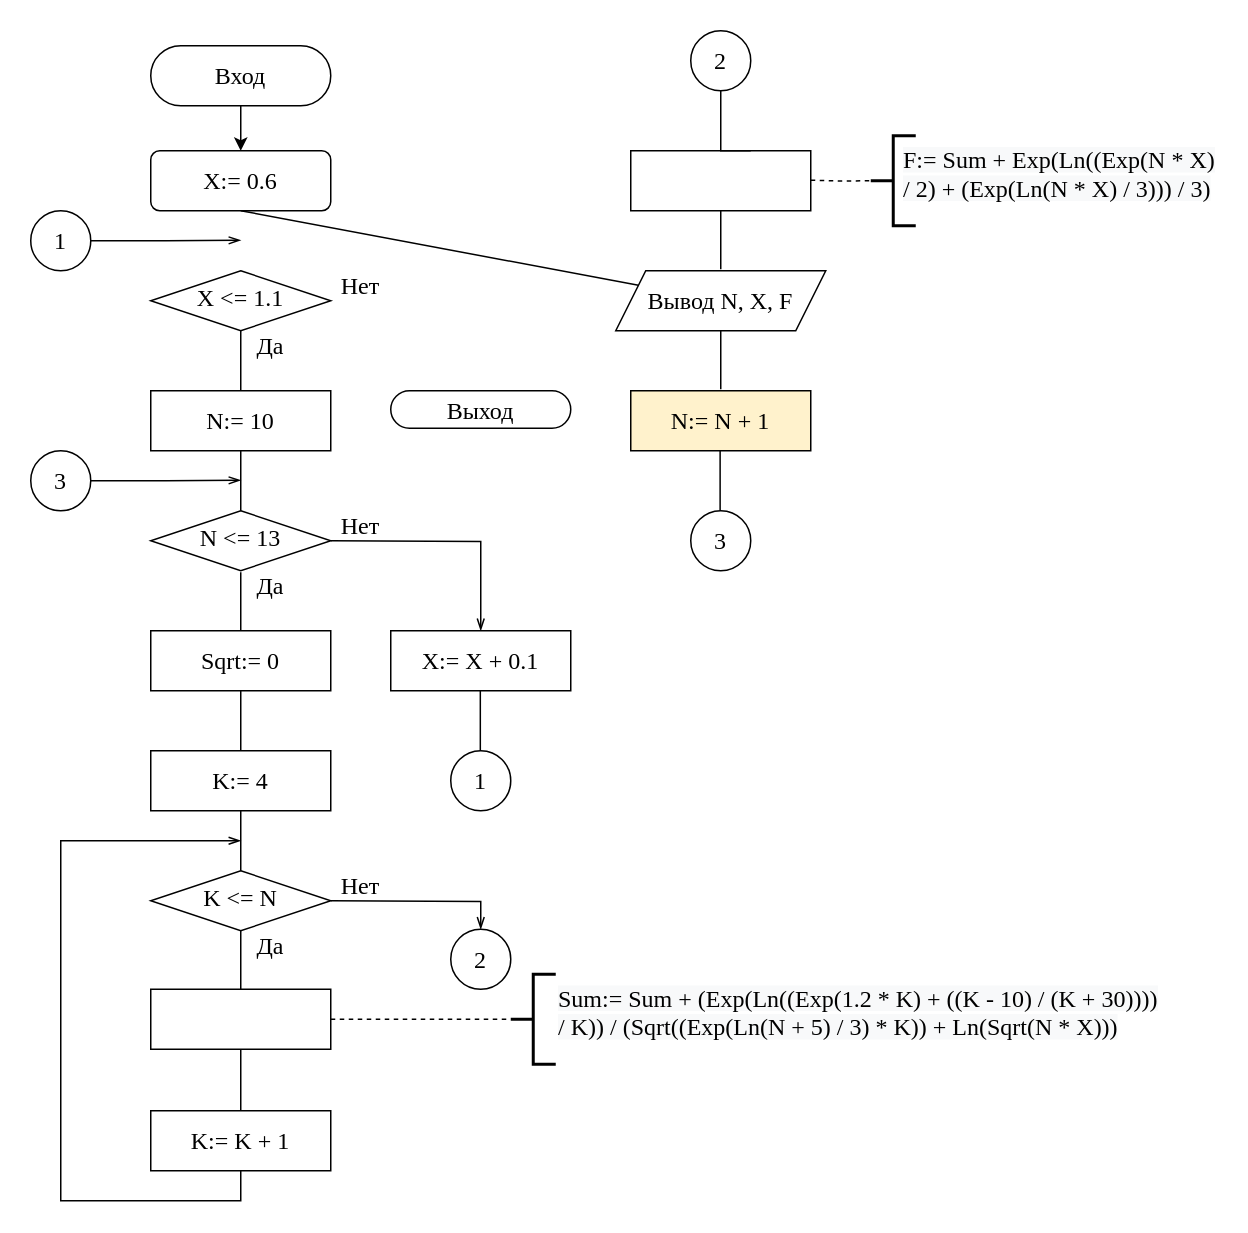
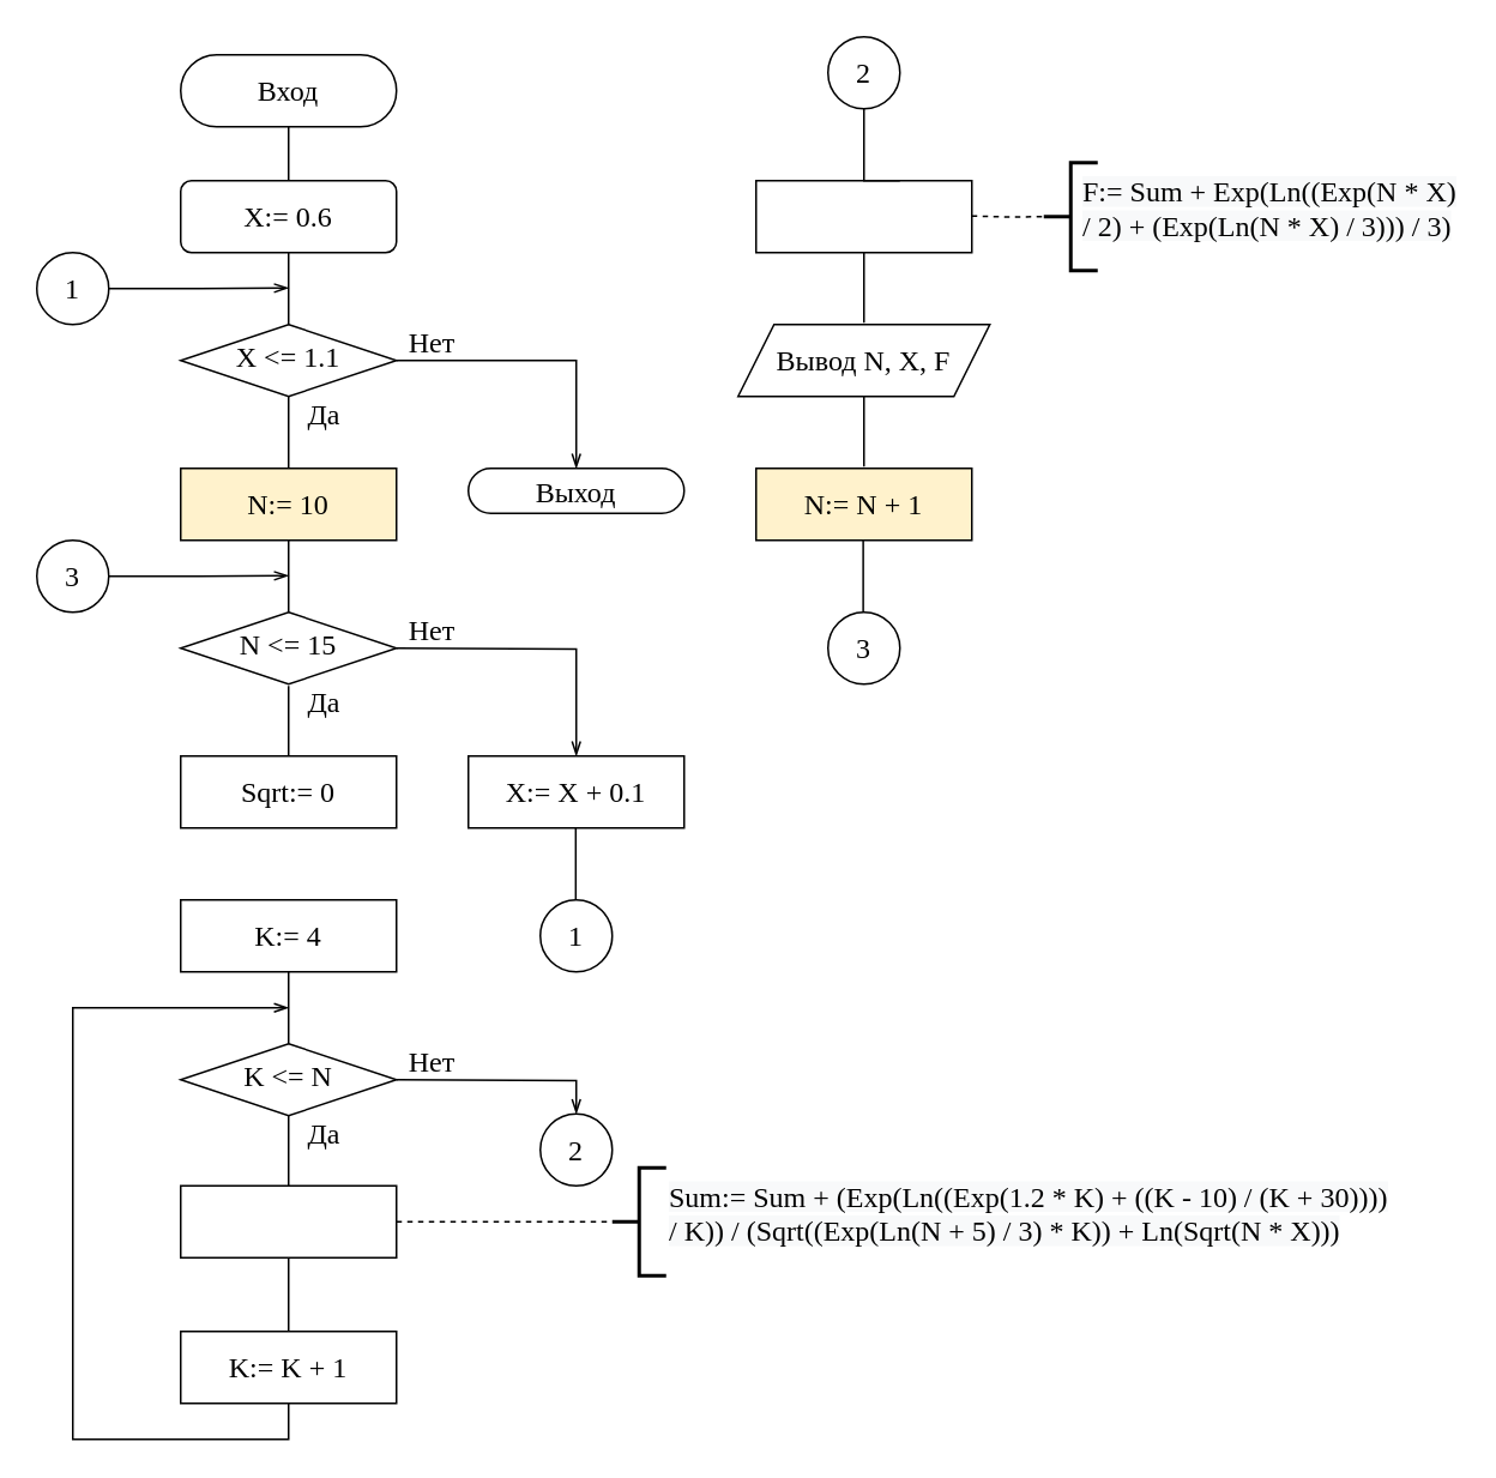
- <mxCell id="8" value="" style="endArrow=classic;html=1;exitX=0.5;exitY=1;exitDx=0;exitDy=0;entryX=0.5;entryY=0;entryDx=0;entryDy=0;fontFamily=Times New Roman;fontSize=16;" edge="1" parent="1" source="2" target="4"><mxGeometry width="50" height="50" relative="1" as="geometry"><mxPoint x="230" y="170" as="sourcePoint" /><mxPoint x="280" y="120" as="targetPoint" /></mxGeometry></mxCell>
+ <mxCell id="8" value="" style="endArrow=none;html=1;exitX=0.5;exitY=1;exitDx=0;exitDy=0;entryX=0.5;entryY=0;entryDx=0;entryDy=0;fontFamily=Times New Roman;fontSize=16;" edge="1" parent="1" source="2" target="4"><mxGeometry width="50" height="50" relative="1" as="geometry"><mxPoint x="230" y="170" as="sourcePoint" /><mxPoint x="280" y="120" as="targetPoint" /></mxGeometry></mxCell>
- <mxCell id="9" value="" style="endArrow=none;html=1;exitX=0.5;exitY=1;exitDx=0;exitDy=0;fontFamily=Times New Roman;fontSize=16;" edge="1" parent="1" source="4" target="43"><mxGeometry width="50" height="50" relative="1" as="geometry"><mxPoint x="230" y="170" as="sourcePoint" /><mxPoint x="280" y="120" as="targetPoint" /></mxGeometry></mxCell>
+ <mxCell id="9" value="" style="endArrow=none;html=1;exitX=0.5;exitY=1;exitDx=0;exitDy=0;entryX=0.5;entryY=0;entryDx=0;entryDy=0;fontFamily=Times New Roman;fontSize=16;" edge="1" parent="1" source="4" target="3"><mxGeometry width="50" height="50" relative="1" as="geometry"><mxPoint x="230" y="170" as="sourcePoint" /><mxPoint x="280" y="120" as="targetPoint" /></mxGeometry></mxCell>
+ <mxCell id="24" value="" style="endArrow=openThin;html=1;fontFamily=Times New Roman;fontSize=16;endFill=0;exitX=1;exitY=0.5;exitDx=0;exitDy=0;rounded=0;edgeStyle=orthogonalEdgeStyle;entryX=0.5;entryY=0;entryDx=0;entryDy=0;" edge="1" parent="1" source="3" target="35"><mxGeometry width="50" height="50" relative="1" as="geometry"><mxPoint x="300" y="280" as="sourcePoint" /><mxPoint x="280" y="220" as="targetPoint" /><Array as="points"><mxPoint x="320" y="200" /></Array></mxGeometry></mxCell>
- <mxCell id="5" value="N:= 10" style="rounded=0;whiteSpace=wrap;html=1;fontFamily=Times New Roman;fontSize=16;" vertex="1" parent="1"><mxGeometry x="100" y="260" width="120" height="40" as="geometry" /></mxCell>
+ <mxCell id="5" value="N:= 10" style="rounded=0;whiteSpace=wrap;html=1;fontFamily=Times New Roman;fontSize=16;fillColor=#fff2cc;" vertex="1" parent="1"><mxGeometry x="100" y="260" width="120" height="40" as="geometry" /></mxCell>
- <mxCell id="6" value="N &amp;lt;= 13" style="rhombus;whiteSpace=wrap;html=1;shadow=0;fontFamily=Times New Roman;fontSize=16;align=center;strokeWidth=1;spacing=6;spacingTop=-4;" vertex="1" parent="1"><mxGeometry x="100" y="340" width="120" height="40" as="geometry" /></mxCell>
+ <mxCell id="6" value="N &amp;lt;= 15" style="rhombus;whiteSpace=wrap;html=1;shadow=0;fontFamily=Times New Roman;fontSize=16;align=center;strokeWidth=1;spacing=6;spacingTop=-4;" vertex="1" parent="1"><mxGeometry x="100" y="340" width="120" height="40" as="geometry" /></mxCell>
- <mxCell id="21" value="" style="endArrow=none;html=1;rounded=0;edgeStyle=orthogonalEdgeStyle;entryX=0.5;entryY=1;entryDx=0;entryDy=0;exitX=0.5;exitY=0;exitDx=0;exitDy=0;fontSize=16;fontFamily=Times New Roman;" edge="1" parent="1" source="17" target="19"><mxGeometry width="50" height="50" relative="1" as="geometry"><mxPoint x="230" y="520" as="sourcePoint" /><mxPoint x="230" y="480" as="targetPoint" /></mxGeometry></mxCell>
